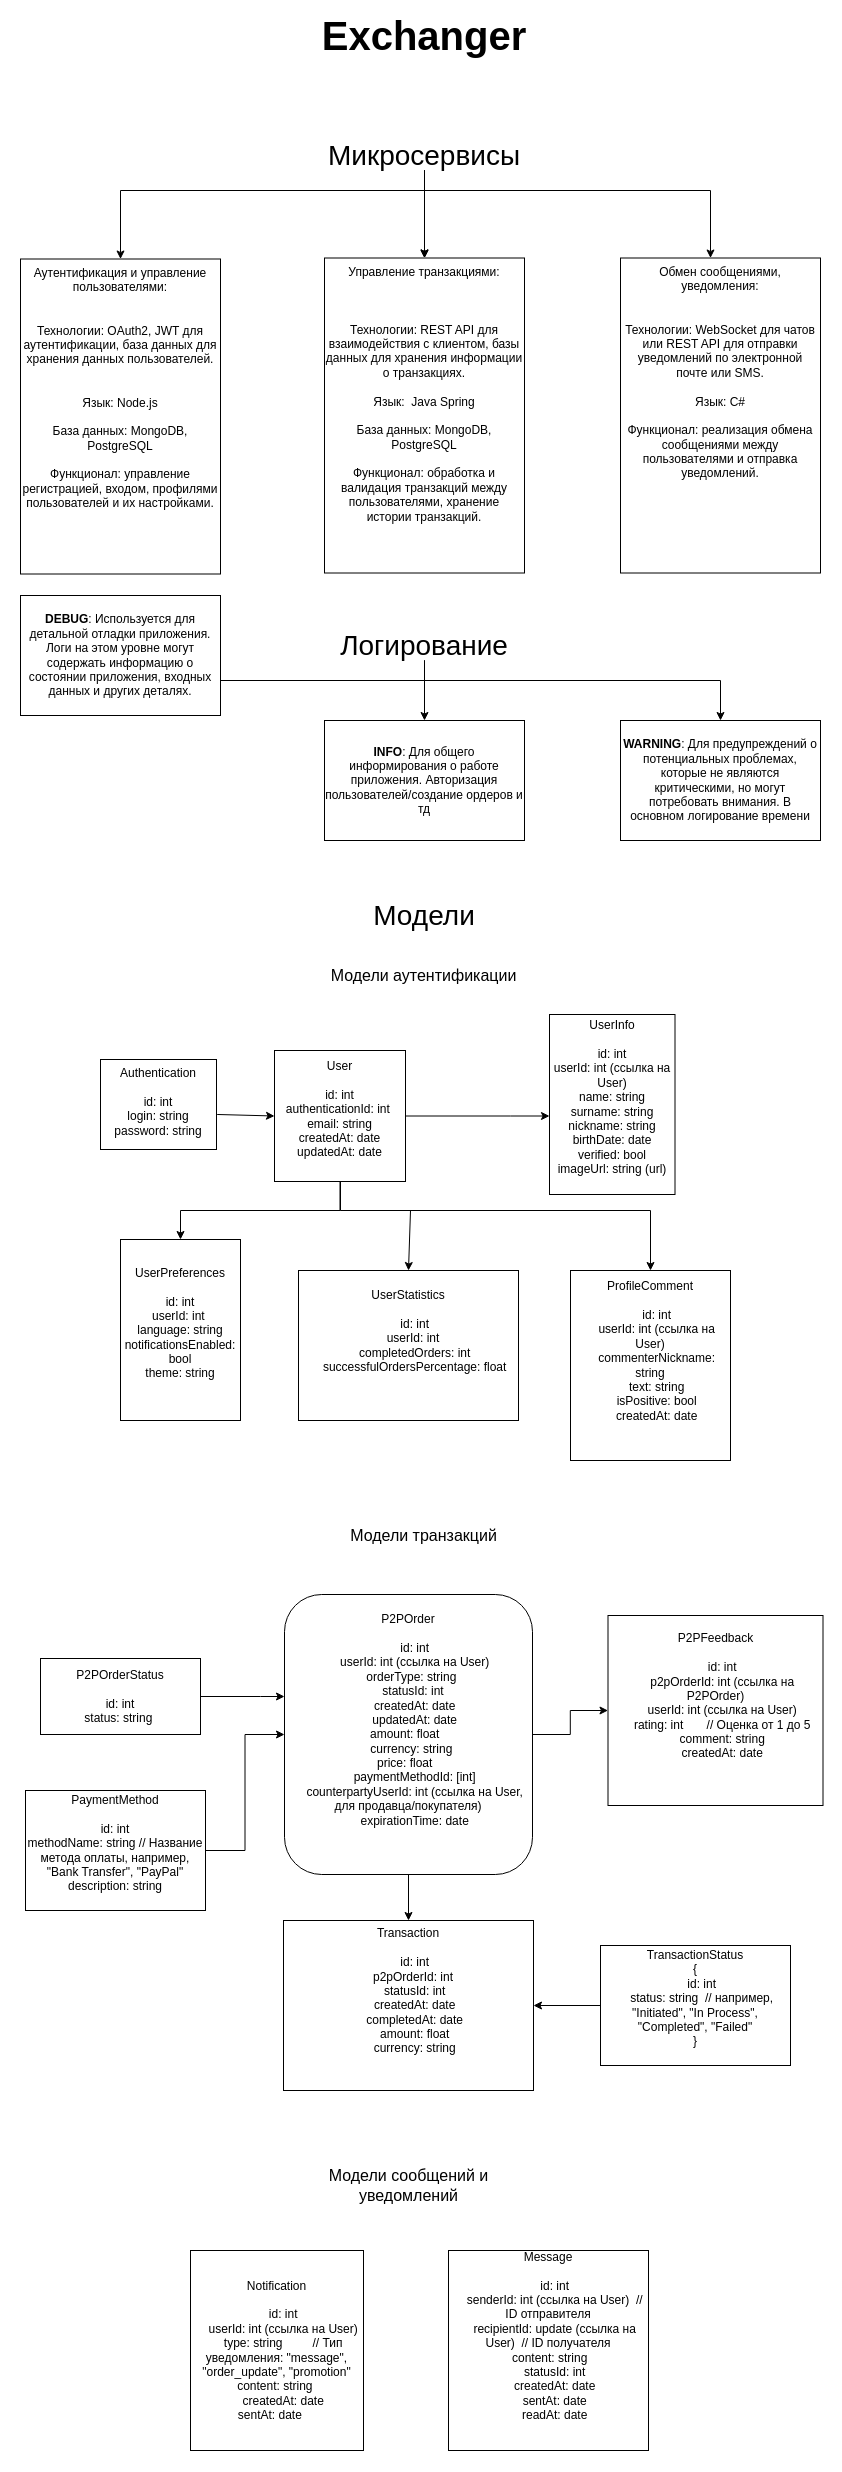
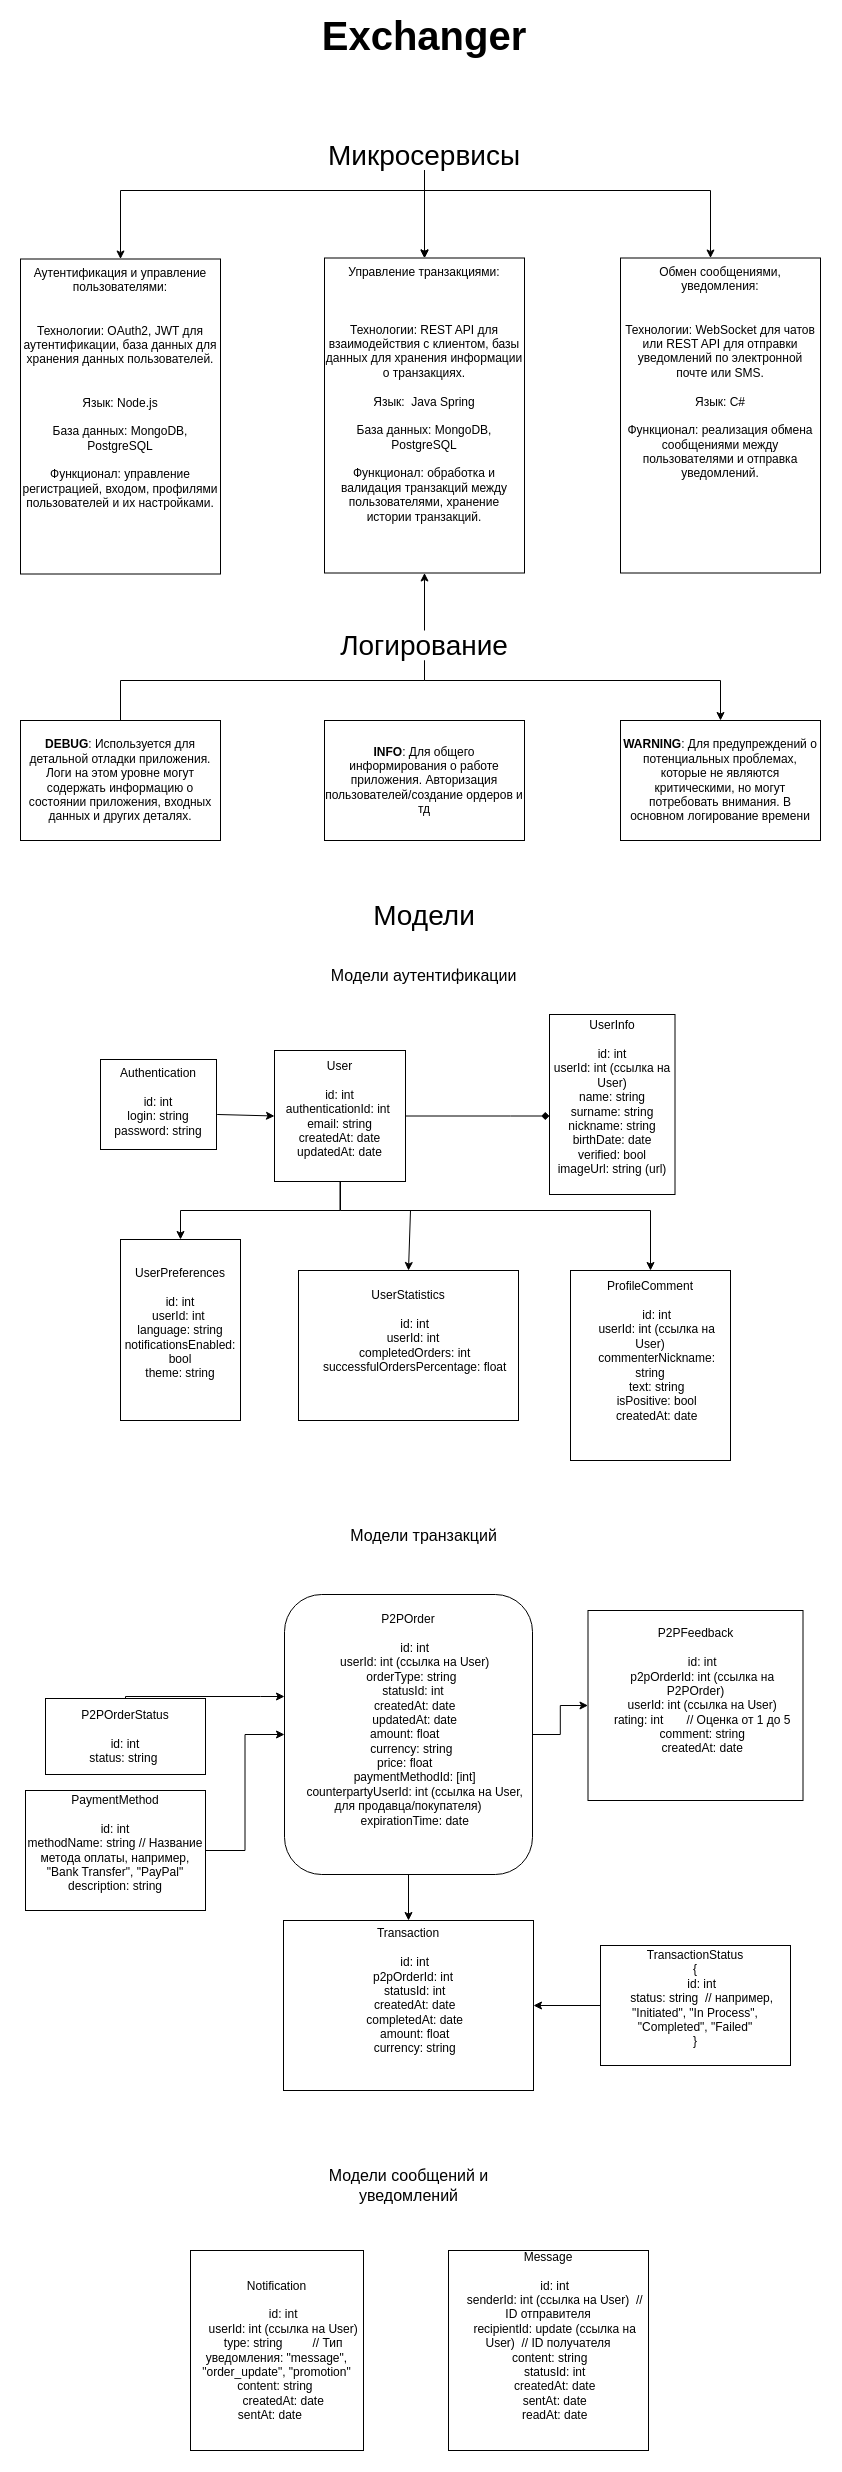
- <mxCell id="16" value="&lt;strong&gt;DEBUG&lt;/strong&gt;: Используется для детальной отладки приложения. Логи на этом уровне могут содержать информацию о состоянии приложения, входных данных и других деталях." style="whiteSpace=wrap;html=1;" parent="1" vertex="1"><mxGeometry x="20" y="595" width="200" height="120" as="geometry" /></mxCell>
+ <mxCell id="16" value="&lt;strong&gt;DEBUG&lt;/strong&gt;: Используется для детальной отладки приложения. Логи на этом уровне могут содержать информацию о состоянии приложения, входных данных и других деталях." style="whiteSpace=wrap;html=1;" parent="1" vertex="1"><mxGeometry x="20" y="720" width="200" height="120" as="geometry" /></mxCell>
- <mxCell id="13" value="" style="edgeStyle=orthogonalEdgeStyle;rounded=0;orthogonalLoop=1;jettySize=auto;html=1;" parent="1" source="15" target="17" edge="1"><mxGeometry relative="1" as="geometry" /></mxCell>
+ <mxCell id="13" value="" style="edgeStyle=orthogonalEdgeStyle;rounded=0;orthogonalLoop=1;jettySize=auto;html=1;" parent="1" source="15" target="10" edge="1"><mxGeometry relative="1" as="geometry" /></mxCell>
- <mxCell id="23" value="" style="edgeStyle=orthogonalEdgeStyle;rounded=0;orthogonalLoop=1;jettySize=auto;html=1;" parent="1" source="25" target="26" edge="1"><mxGeometry relative="1" as="geometry"><Array as="points"><mxPoint x="510" y="1116" /><mxPoint x="510" y="1116" /></Array></mxGeometry></mxCell>
+ <mxCell id="23" value="" style="edgeStyle=orthogonalEdgeStyle;rounded=0;orthogonalLoop=1;jettySize=auto;html=1;endArrow=diamond;" parent="1" source="25" target="26" edge="1"><mxGeometry relative="1" as="geometry"><Array as="points"><mxPoint x="510" y="1116" /><mxPoint x="510" y="1116" /></Array></mxGeometry></mxCell>
- <mxCell id="37" value="P2POrderStatus&lt;br&gt;&lt;br&gt;    id: int&lt;br&gt;    status: string&amp;nbsp;" style="rounded=0;whiteSpace=wrap;html=1;" parent="1" vertex="1"><mxGeometry x="40" y="1658" width="160" height="76" as="geometry" /></mxCell>
+ <mxCell id="37" value="P2POrderStatus&lt;br&gt;&lt;br&gt;    id: int&lt;br&gt;    status: string&amp;nbsp;" style="rounded=0;whiteSpace=wrap;html=1;" parent="1" vertex="1"><mxGeometry x="45" y="1698" width="160" height="76" as="geometry" /></mxCell>
- <mxCell id="43" value="&lt;div&gt;P2PFeedback&lt;/div&gt;&lt;div&gt;&lt;br&gt;&lt;/div&gt;&lt;div&gt;&amp;nbsp; &amp;nbsp; id: int&lt;/div&gt;&lt;div&gt;&amp;nbsp; &amp;nbsp; p2pOrderId: int (ссылка на P2POrder)&lt;/div&gt;&lt;div&gt;&amp;nbsp; &amp;nbsp; userId: int (ссылка на User)&lt;/div&gt;&lt;div&gt;&amp;nbsp; &amp;nbsp; rating: int&amp;nbsp; &amp;nbsp; &amp;nbsp; &amp;nbsp;// Оценка от 1 до 5&lt;/div&gt;&lt;div&gt;&amp;nbsp; &amp;nbsp; comment: string&lt;/div&gt;&lt;div&gt;&amp;nbsp; &amp;nbsp; createdAt: date&lt;/div&gt;&lt;div&gt;&lt;br&gt;&lt;/div&gt;&lt;div&gt;&lt;br&gt;&lt;/div&gt;" style="rounded=0;whiteSpace=wrap;html=1;" parent="1" vertex="1"><mxGeometry x="607.5" y="1615" width="215" height="190" as="geometry" /></mxCell>
+ <mxCell id="43" value="&lt;div&gt;P2PFeedback&lt;/div&gt;&lt;div&gt;&lt;br&gt;&lt;/div&gt;&lt;div&gt;&amp;nbsp; &amp;nbsp; id: int&lt;/div&gt;&lt;div&gt;&amp;nbsp; &amp;nbsp; p2pOrderId: int (ссылка на P2POrder)&lt;/div&gt;&lt;div&gt;&amp;nbsp; &amp;nbsp; userId: int (ссылка на User)&lt;/div&gt;&lt;div&gt;&amp;nbsp; &amp;nbsp; rating: int&amp;nbsp; &amp;nbsp; &amp;nbsp; &amp;nbsp;// Оценка от 1 до 5&lt;/div&gt;&lt;div&gt;&amp;nbsp; &amp;nbsp; comment: string&lt;/div&gt;&lt;div&gt;&amp;nbsp; &amp;nbsp; createdAt: date&lt;/div&gt;&lt;div&gt;&lt;br&gt;&lt;/div&gt;&lt;div&gt;&lt;br&gt;&lt;/div&gt;" style="rounded=0;whiteSpace=wrap;html=1;" parent="1" vertex="1"><mxGeometry x="587.5" y="1610" width="215" height="190" as="geometry" /></mxCell>
